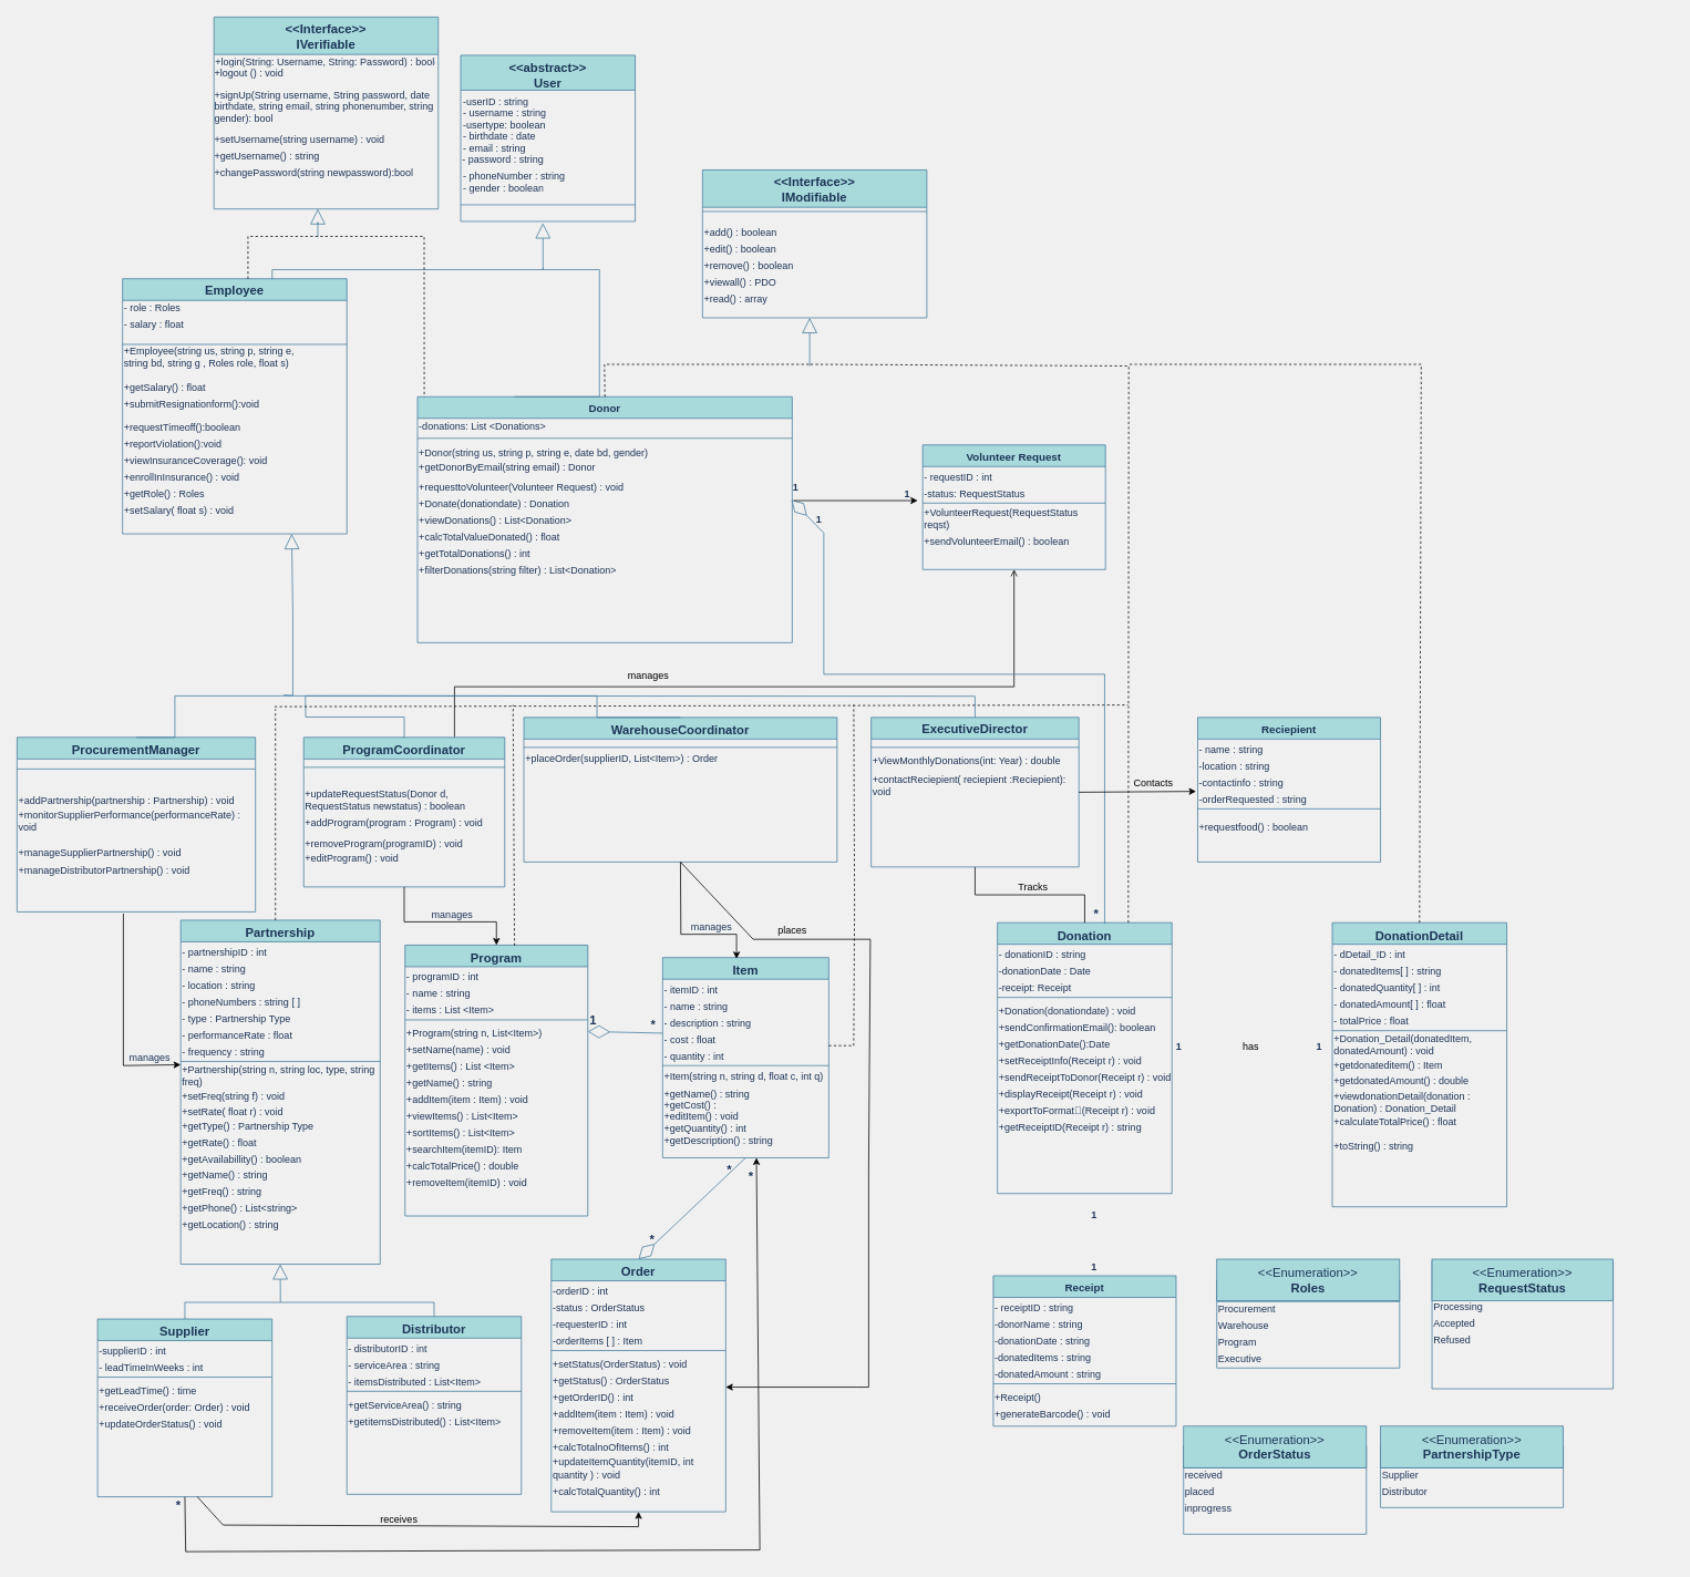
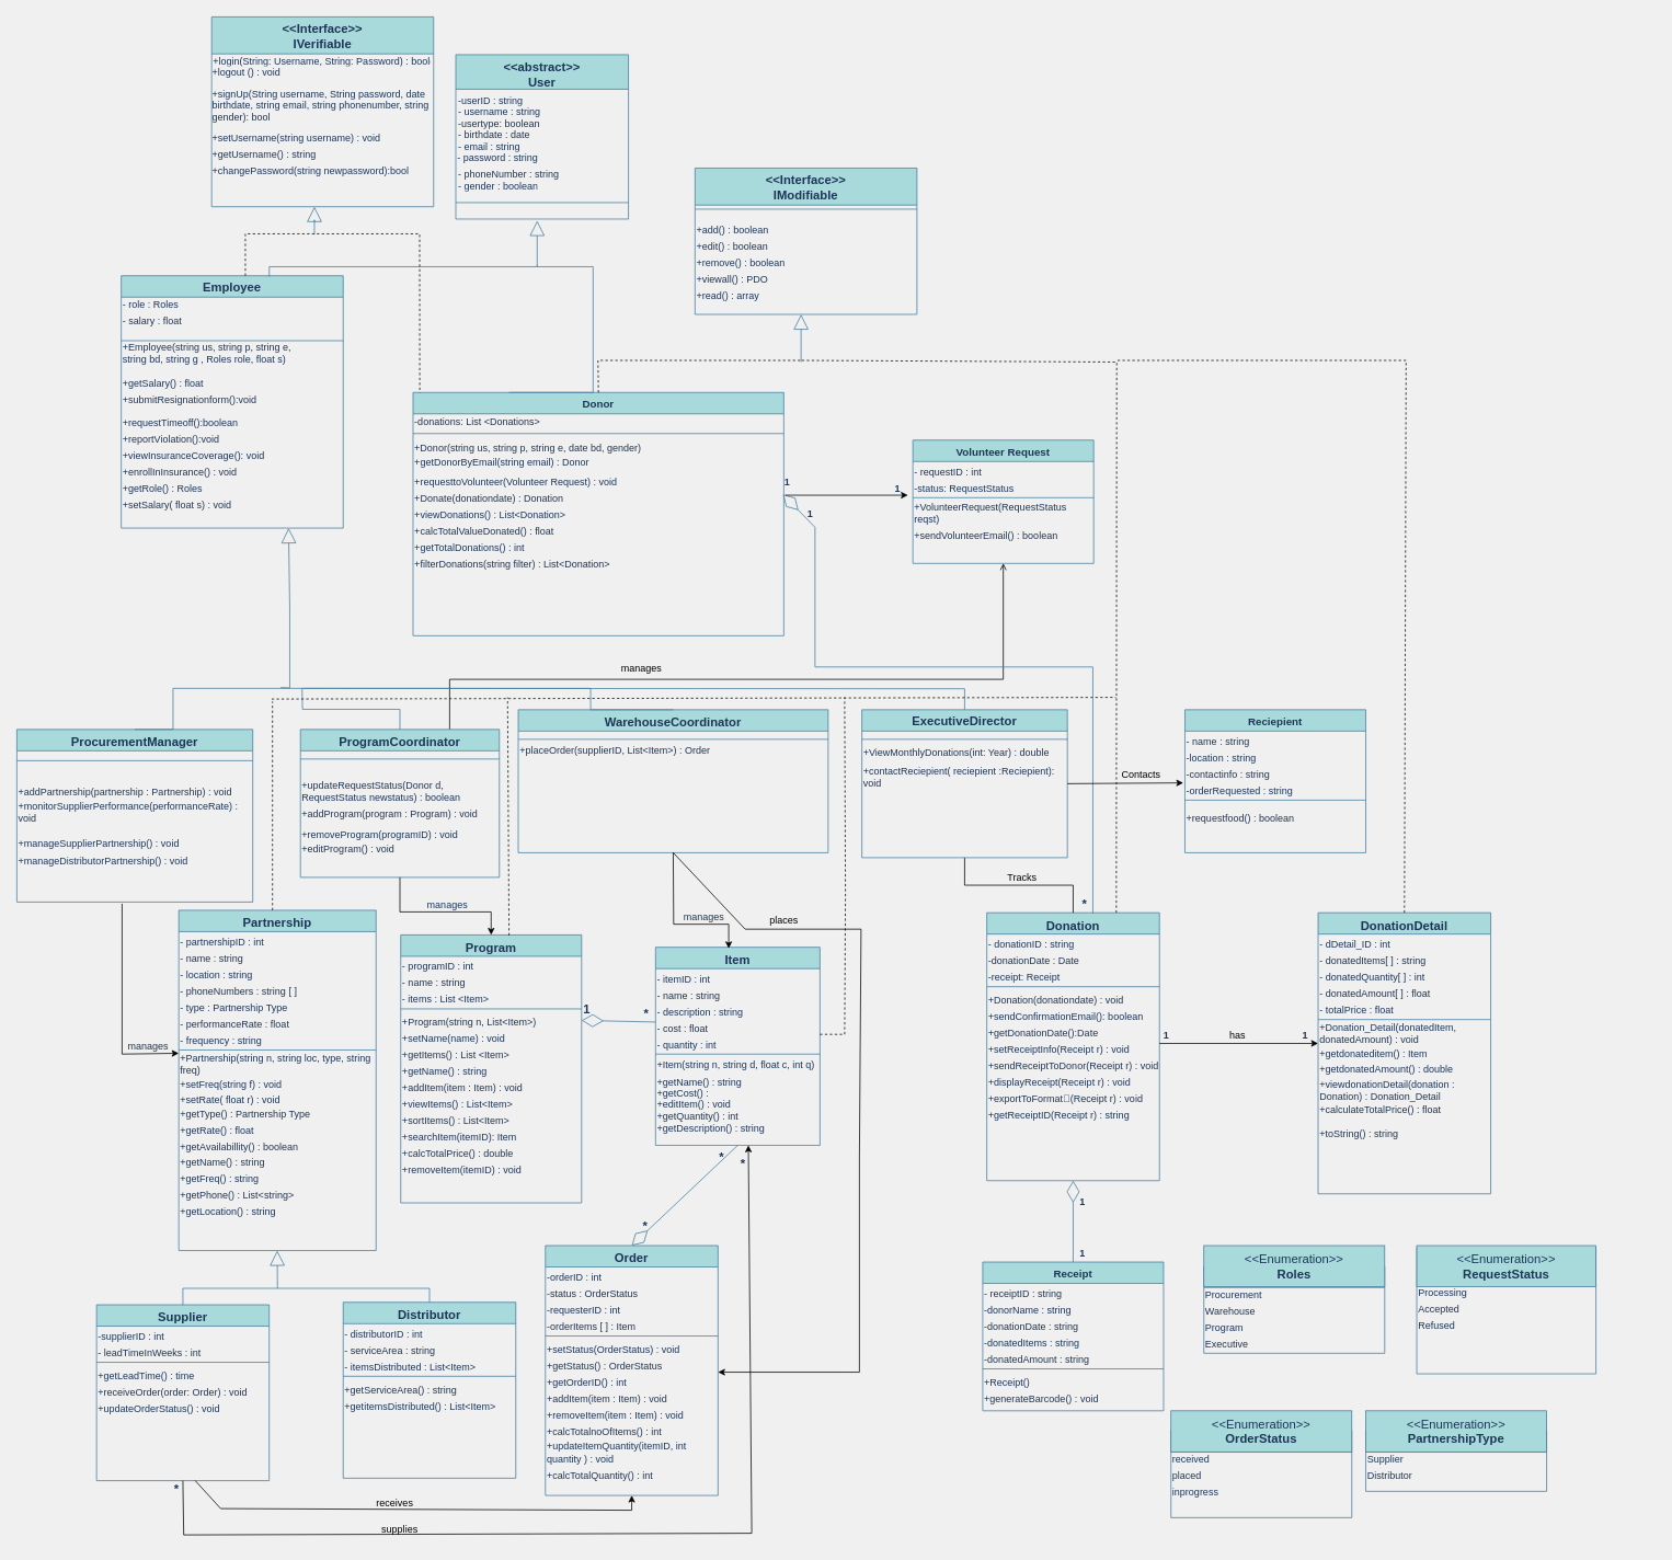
+ <mxCell id="242" value="" style="endArrow=classic;html=1;rounded=0;exitX=1;exitY=0.25;exitDx=0;exitDy=0;entryX=0;entryY=0.25;entryDx=0;entryDy=0;" parent="1" source="29" target="194" edge="1"><mxGeometry width="50" height="50" relative="1" as="geometry"><mxPoint x="1495" y="1262" as="sourcePoint" /><mxPoint x="1545" y="1212" as="targetPoint" /></mxGeometry></mxCell>
+ <mxCell id="212" value="" style="endArrow=diamondThin;endFill=0;endSize=24;html=1;rounded=0;labelBackgroundColor=none;strokeColor=#457B9D;fontColor=default;exitX=0.5;exitY=0;exitDx=0;exitDy=0;entryX=0.5;entryY=1;entryDx=0;entryDy=0;" parent="1" source="203" target="21" edge="1"><mxGeometry width="160" relative="1" as="geometry"><mxPoint x="1302" y="1533" as="sourcePoint" /><mxPoint x="1303" y="1438" as="targetPoint" /><Array as="points" /></mxGeometry></mxCell>
+ <mxCell id="245" value="supplies" style="text;html=1;align=center;verticalAlign=middle;whiteSpace=wrap;rounded=0;" parent="1" vertex="1"><mxGeometry x="456" y="1846" width="60" height="30" as="geometry" /></mxCell>
